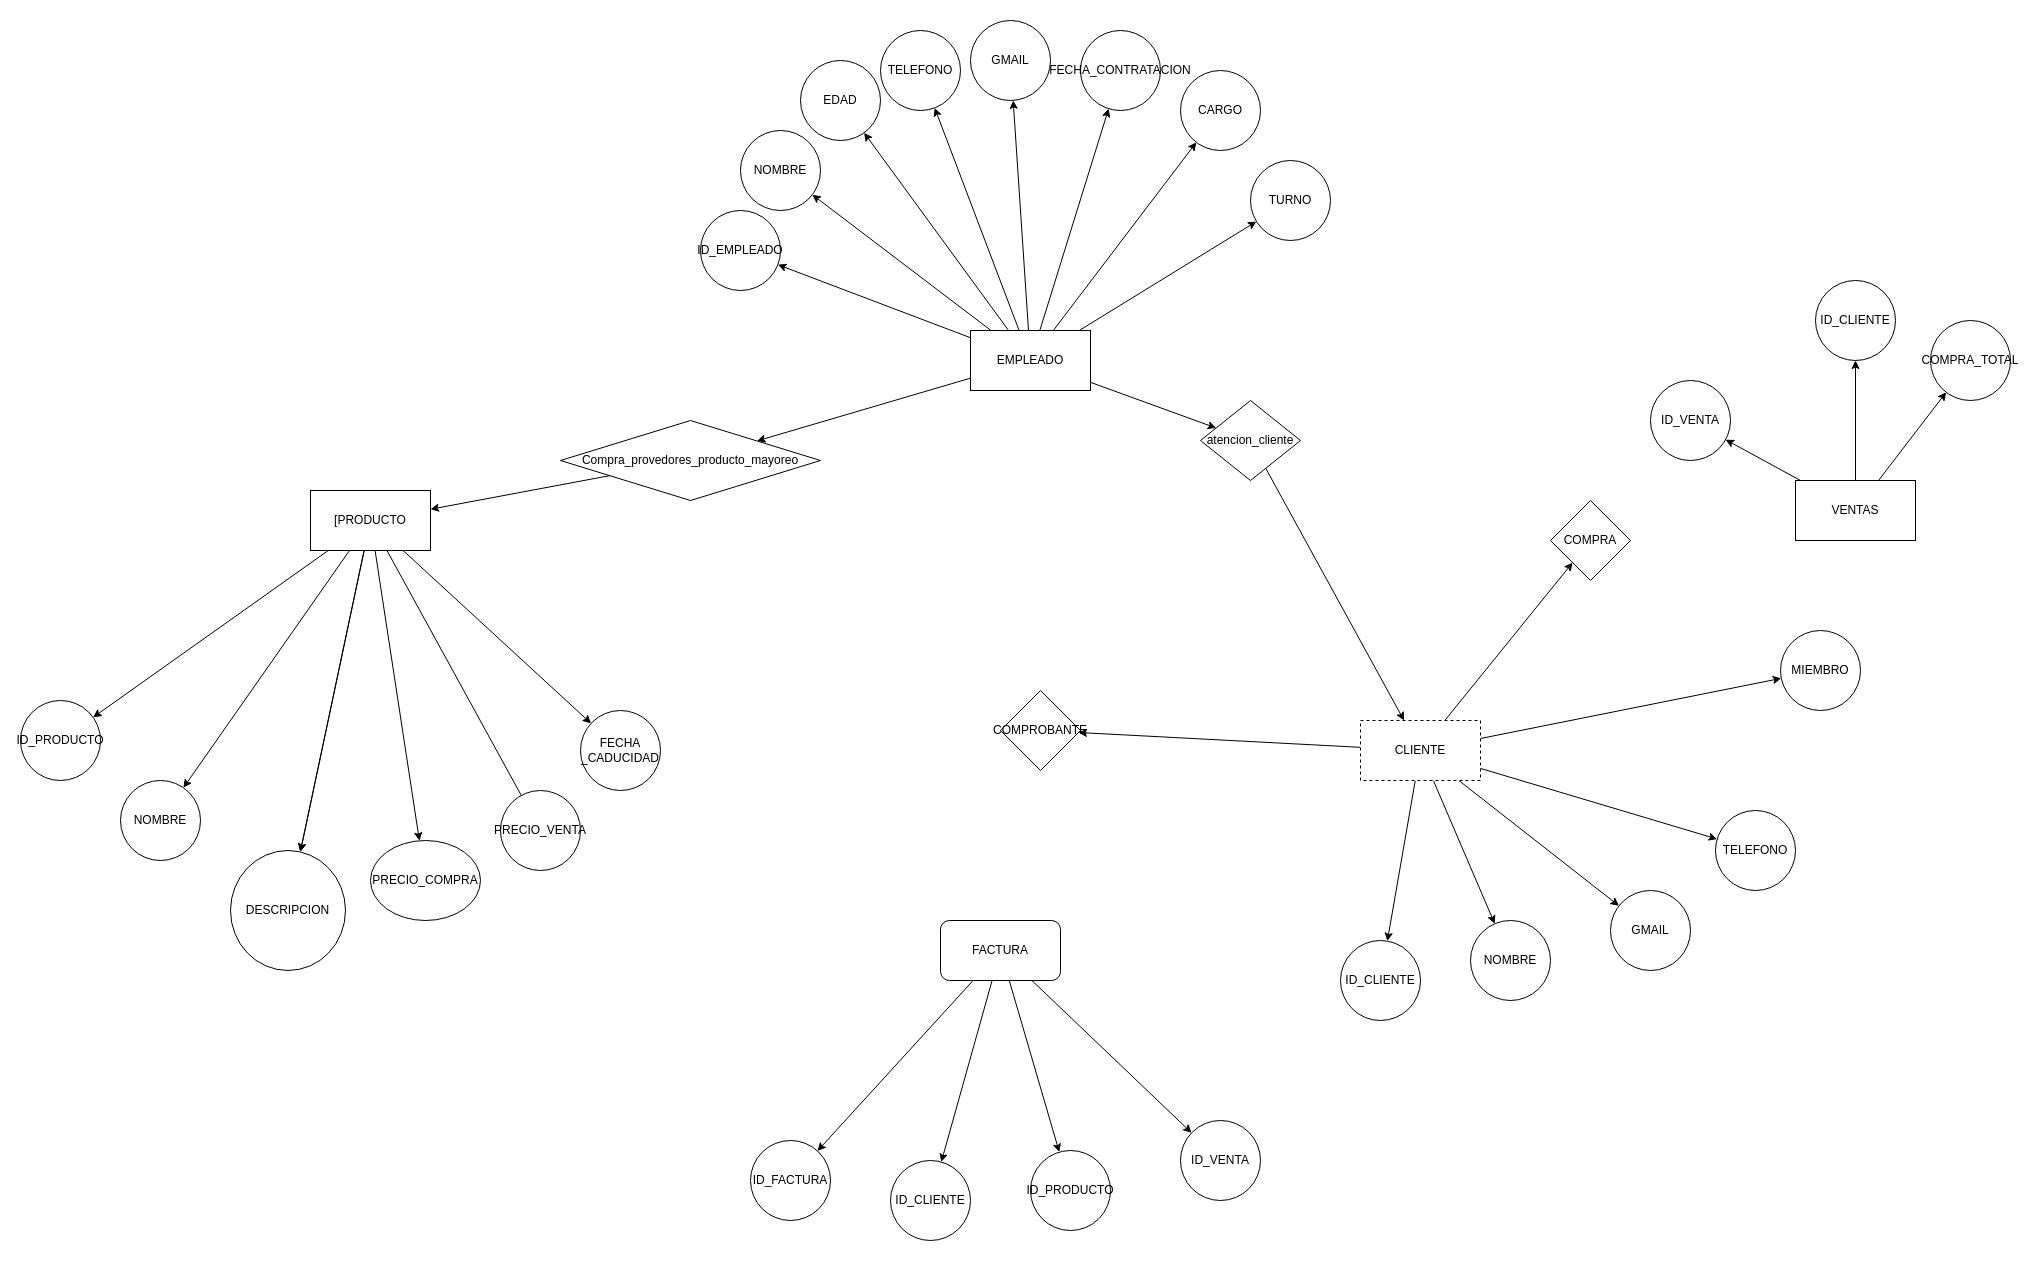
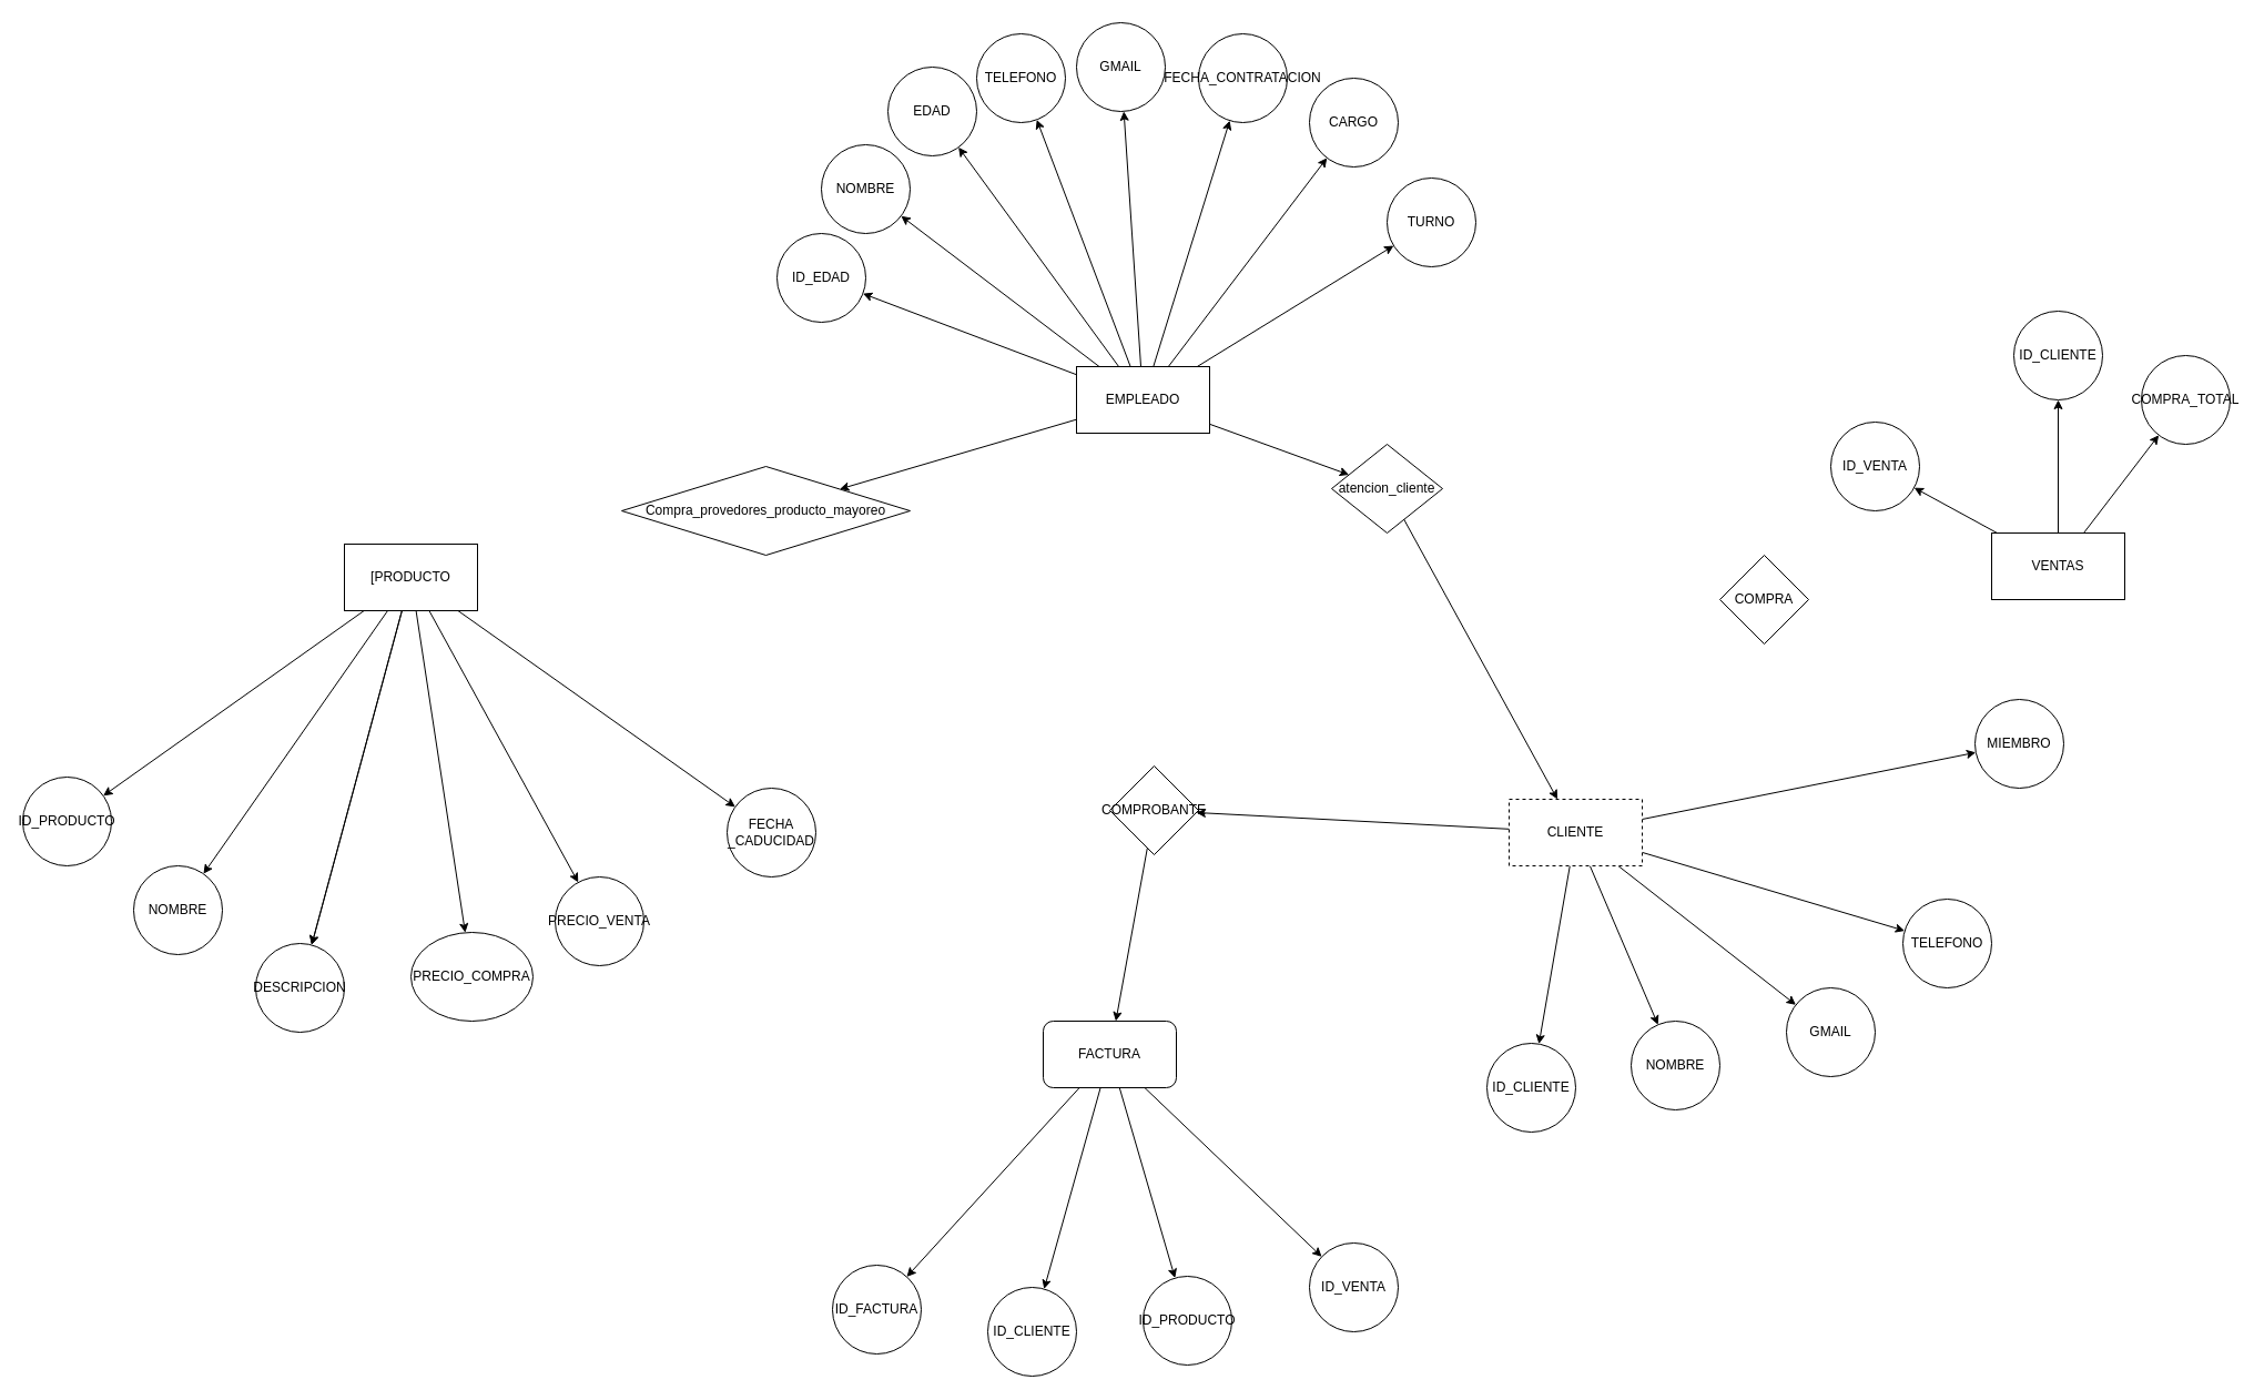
- <mxCell id="13" value="ID_EMPLEADO" style="ellipse;whiteSpace=wrap;html=1;" vertex="1" parent="1"><mxGeometry x="700" y="210" width="80" height="80" as="geometry" /></mxCell>
+ <mxCell id="13" value="ID_EDAD" style="ellipse;whiteSpace=wrap;html=1;" vertex="1" parent="1"><mxGeometry x="700" y="210" width="80" height="80" as="geometry" /></mxCell>
- <mxCell id="23" value="" style="edgeStyle=none;html=1;" edge="1" parent="1" source="24" target="32"><mxGeometry relative="1" as="geometry" /></mxCell>
- <mxCell id="44" value="" style="edgeStyle=none;html=1;" edge="1" parent="1" source="46" target="52"><mxGeometry relative="1" as="geometry" /></mxCell>
- <mxCell id="38" value="FECHA _CADUCIDAD" style="ellipse;whiteSpace=wrap;html=1;" vertex="1" parent="1"><mxGeometry x="580" y="710" width="80" height="80" as="geometry" /></mxCell>
+ <mxCell id="38" value="FECHA _CADUCIDAD" style="ellipse;whiteSpace=wrap;html=1;" vertex="1" parent="1"><mxGeometry x="655" y="710" width="80" height="80" as="geometry" /></mxCell>
- <mxCell id="30" value="" style="edgeStyle=none;html=1;endArrow=none;" edge="1" parent="1" source="32" target="37"><mxGeometry relative="1" as="geometry" /></mxCell>
+ <mxCell id="30" value="" style="edgeStyle=none;html=1;" edge="1" parent="1" source="32" target="37"><mxGeometry relative="1" as="geometry" /></mxCell>
+ <mxCell id="57" value="" style="edgeStyle=none;html=1;" edge="1" parent="1" source="58" target="63"><mxGeometry relative="1" as="geometry" /></mxCell>
- <mxCell id="35" value="DESCRIPCION" style="ellipse;whiteSpace=wrap;html=1;" vertex="1" parent="1"><mxGeometry x="230" y="850" width="115" height="120" as="geometry" /></mxCell>
+ <mxCell id="35" value="DESCRIPCION" style="ellipse;whiteSpace=wrap;html=1;" vertex="1" parent="1"><mxGeometry x="230" y="850" width="80" height="80" as="geometry" /></mxCell>
